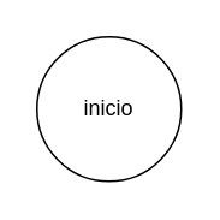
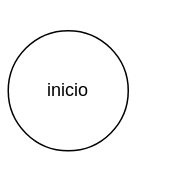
- <mxCell id="2" value="&lt;font style=&quot;vertical-align: inherit&quot;&gt;&lt;font style=&quot;vertical-align: inherit&quot;&gt;inicio&lt;/font&gt;&lt;/font&gt;" style="ellipse;whiteSpace=wrap;html=1;aspect=fixed;rounded=1;shadow=0;glass=0;fontFamily=Helvetica;fontSize=12;fontColor=default;strokeColor=default;strokeWidth=1;fillColor=none;" vertex="1" parent="1"><mxGeometry x="20" y="20" width="80" height="80" as="geometry" /></mxCell>
+ <mxCell id="2" value="&lt;font style=&quot;vertical-align: inherit&quot;&gt;&lt;font style=&quot;vertical-align: inherit&quot;&gt;inicio&lt;/font&gt;&lt;/font&gt;" style="ellipse;whiteSpace=wrap;html=1;aspect=fixed;rounded=1;shadow=0;glass=0;fontFamily=Helvetica;fontSize=12;fontColor=default;strokeColor=default;strokeWidth=1;fillColor=none;" vertex="1" parent="1"><mxGeometry x="5" y="20" width="80" height="80" as="geometry" /></mxCell>
